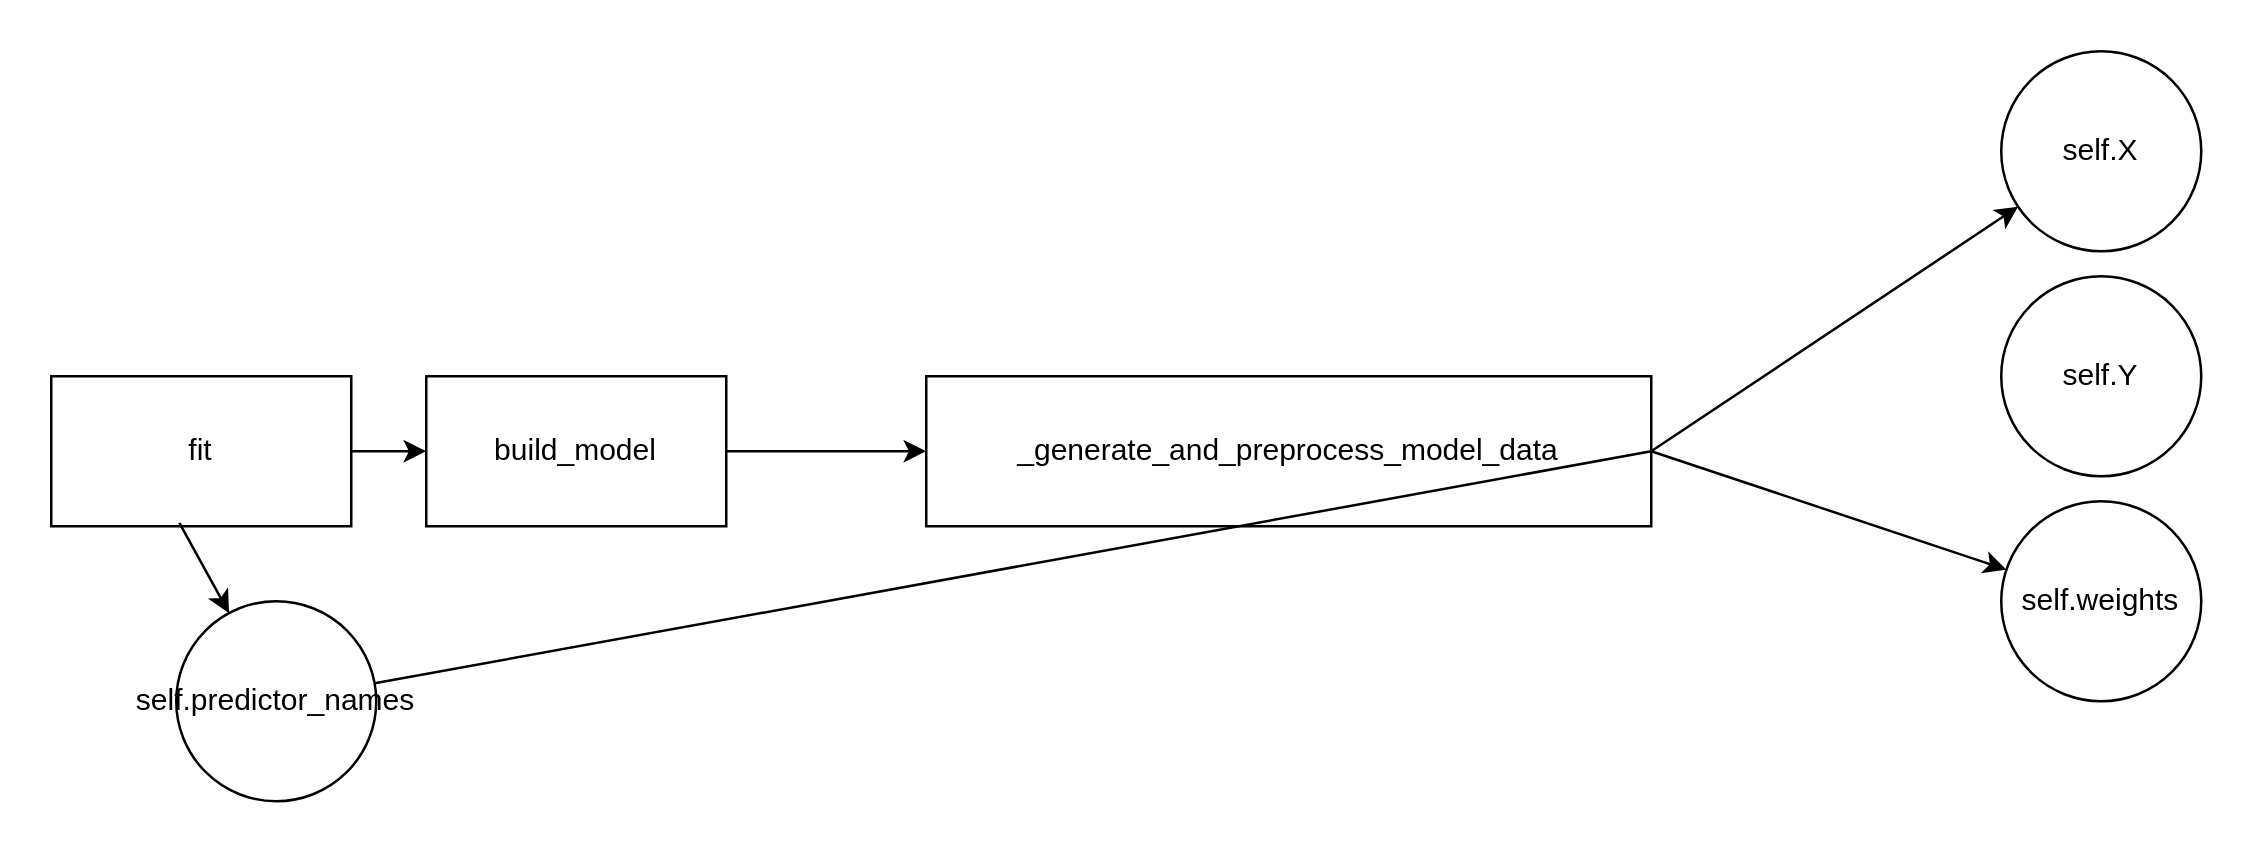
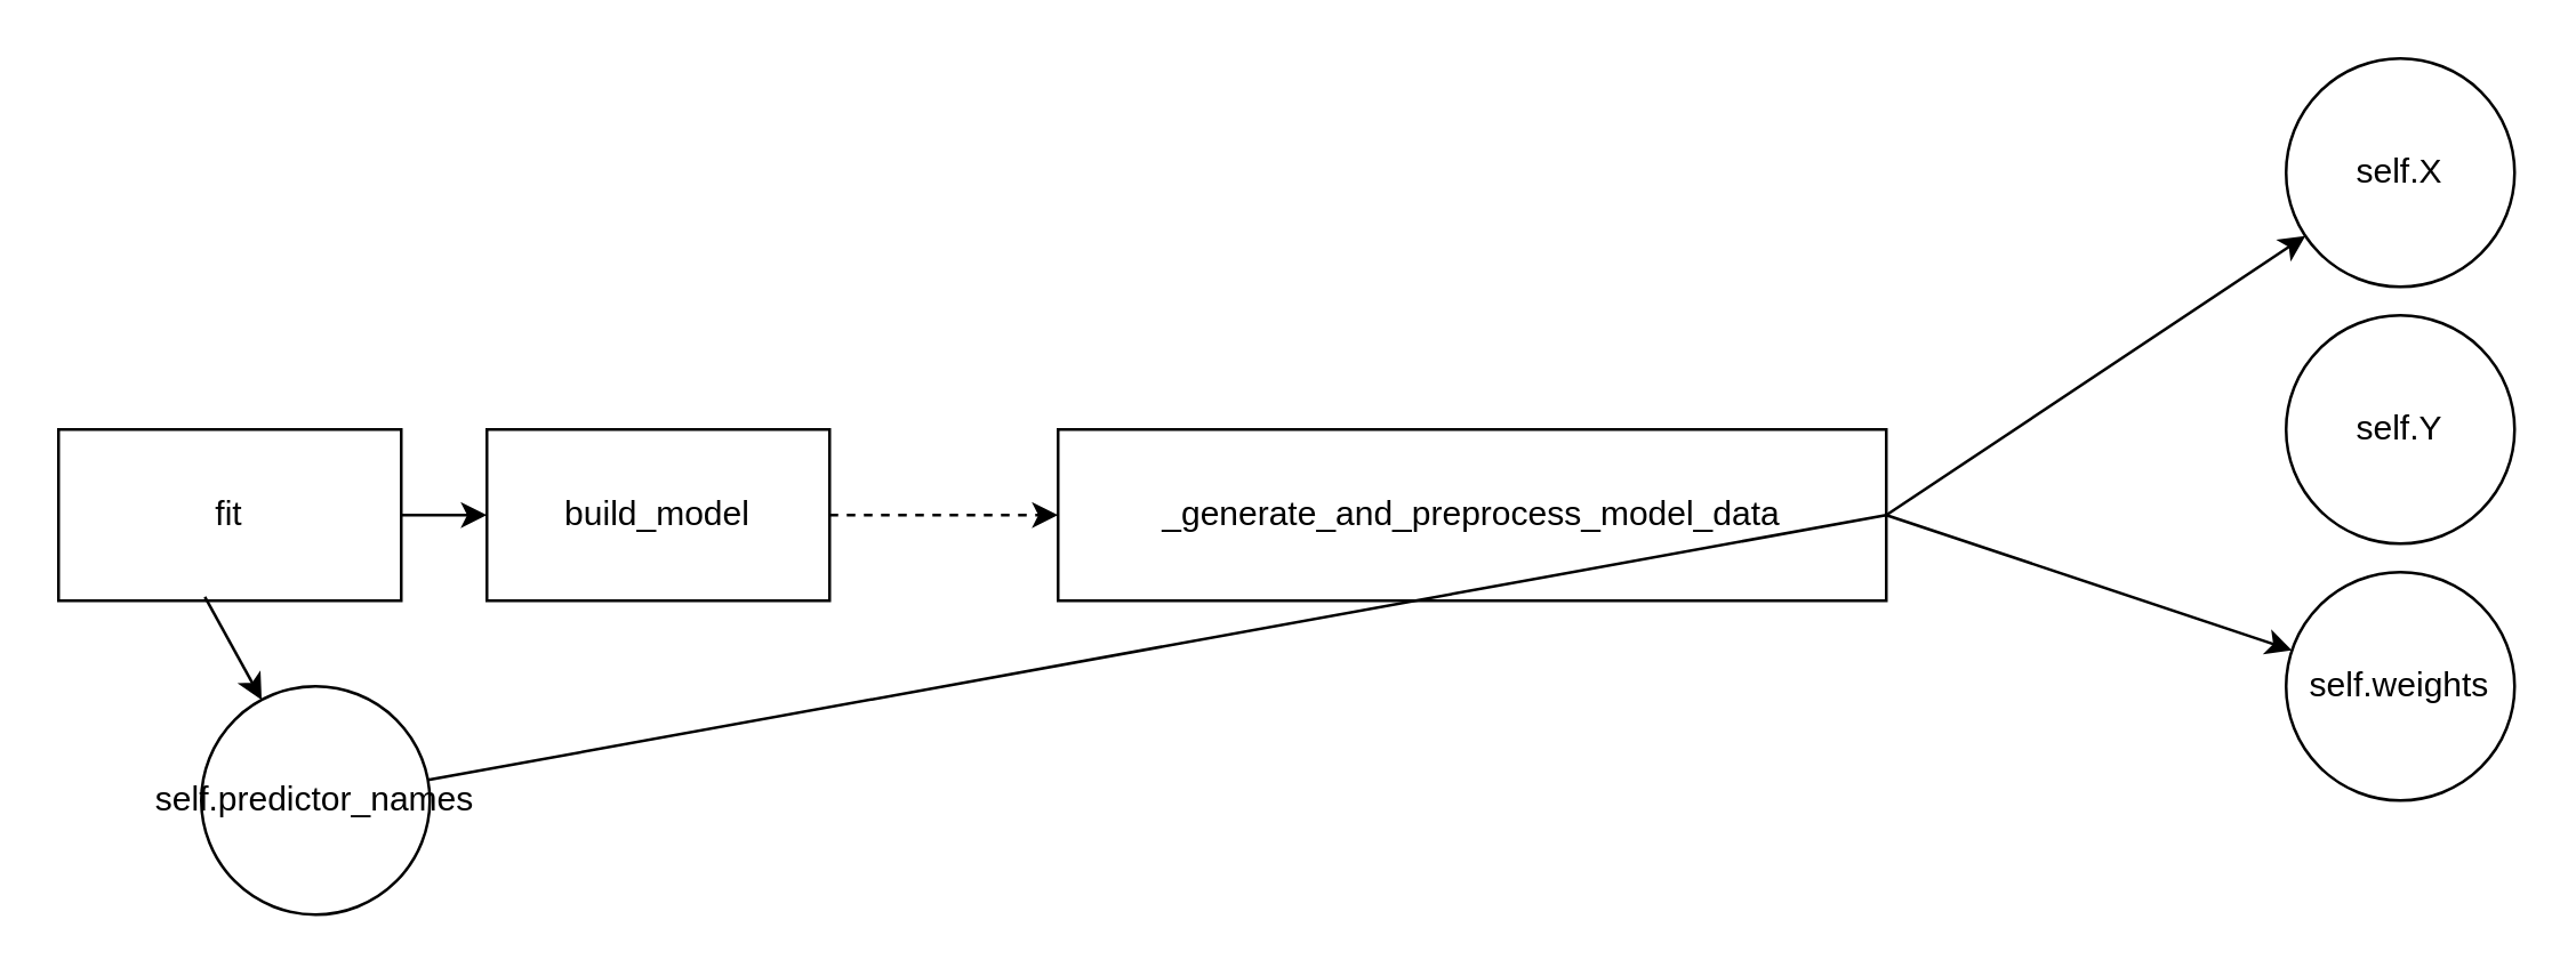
- <mxCell id="4" value="" style="edgeStyle=none;html=1;" edge="1" parent="1" source="5" target="9"><mxGeometry relative="1" as="geometry" /></mxCell>
+ <mxCell id="4" value="" style="edgeStyle=none;html=1;dashed=1;" edge="1" parent="1" source="5" target="9"><mxGeometry relative="1" as="geometry" /></mxCell>
